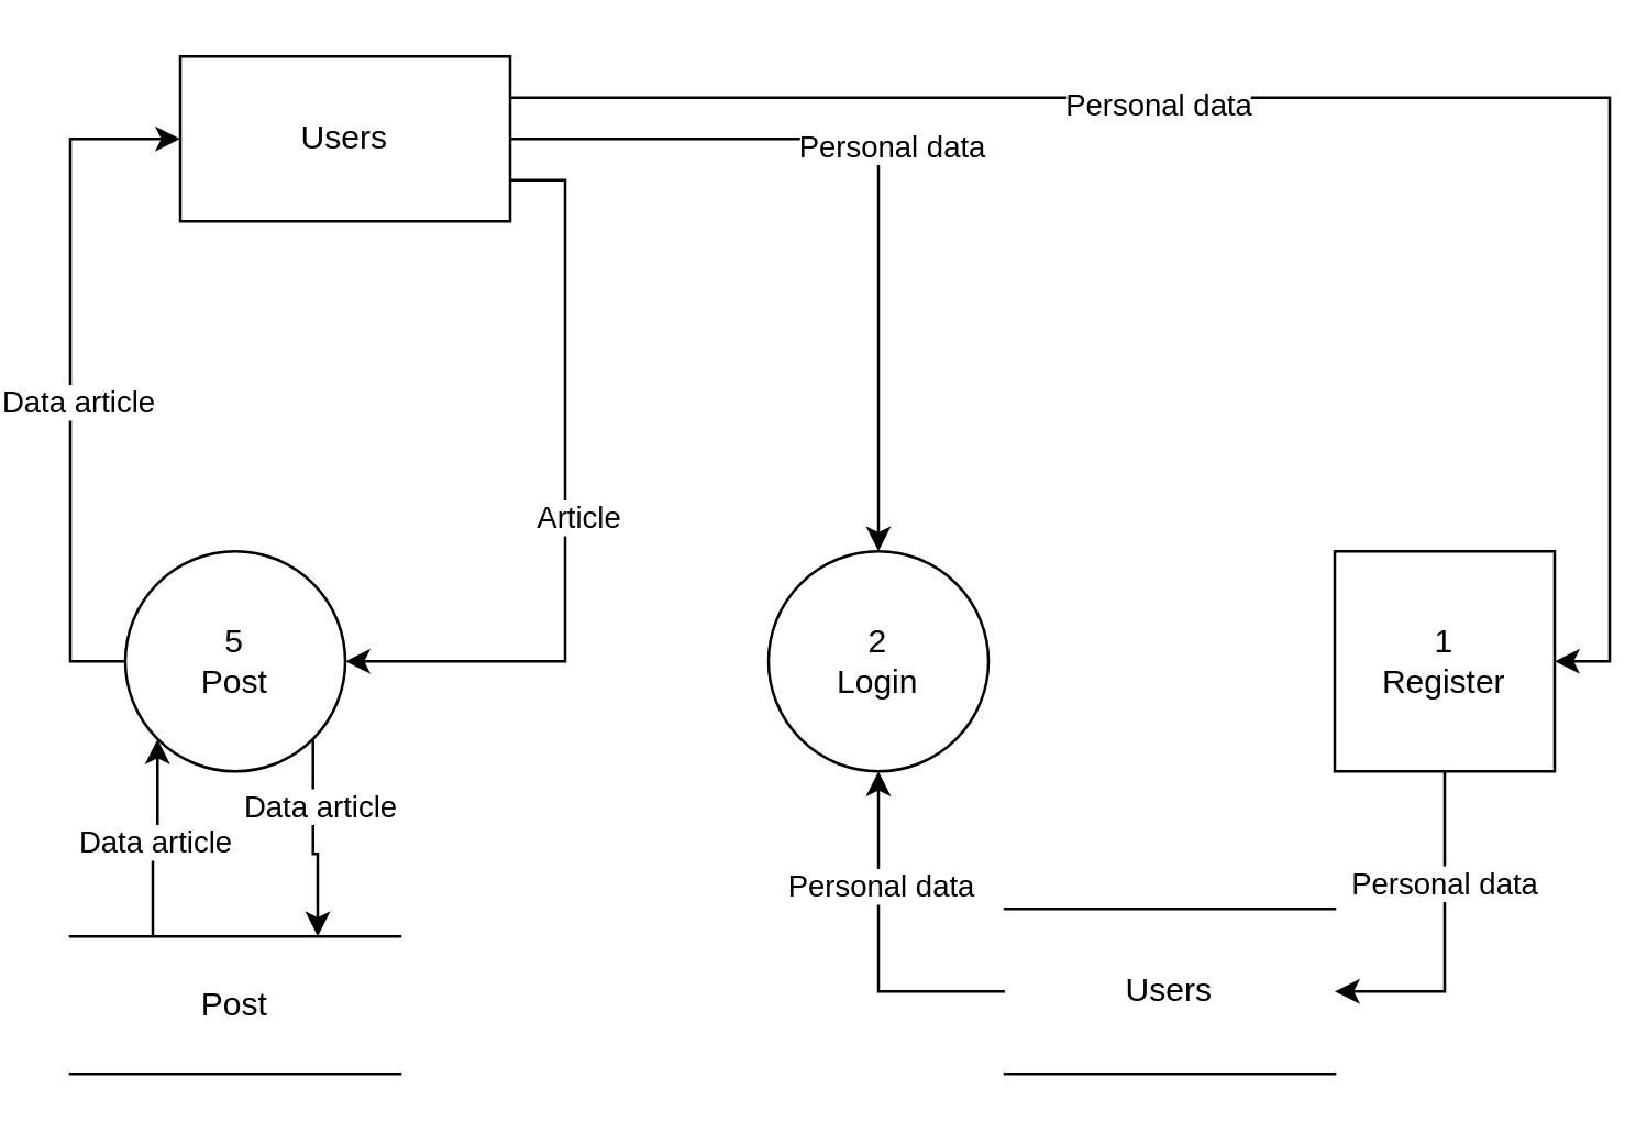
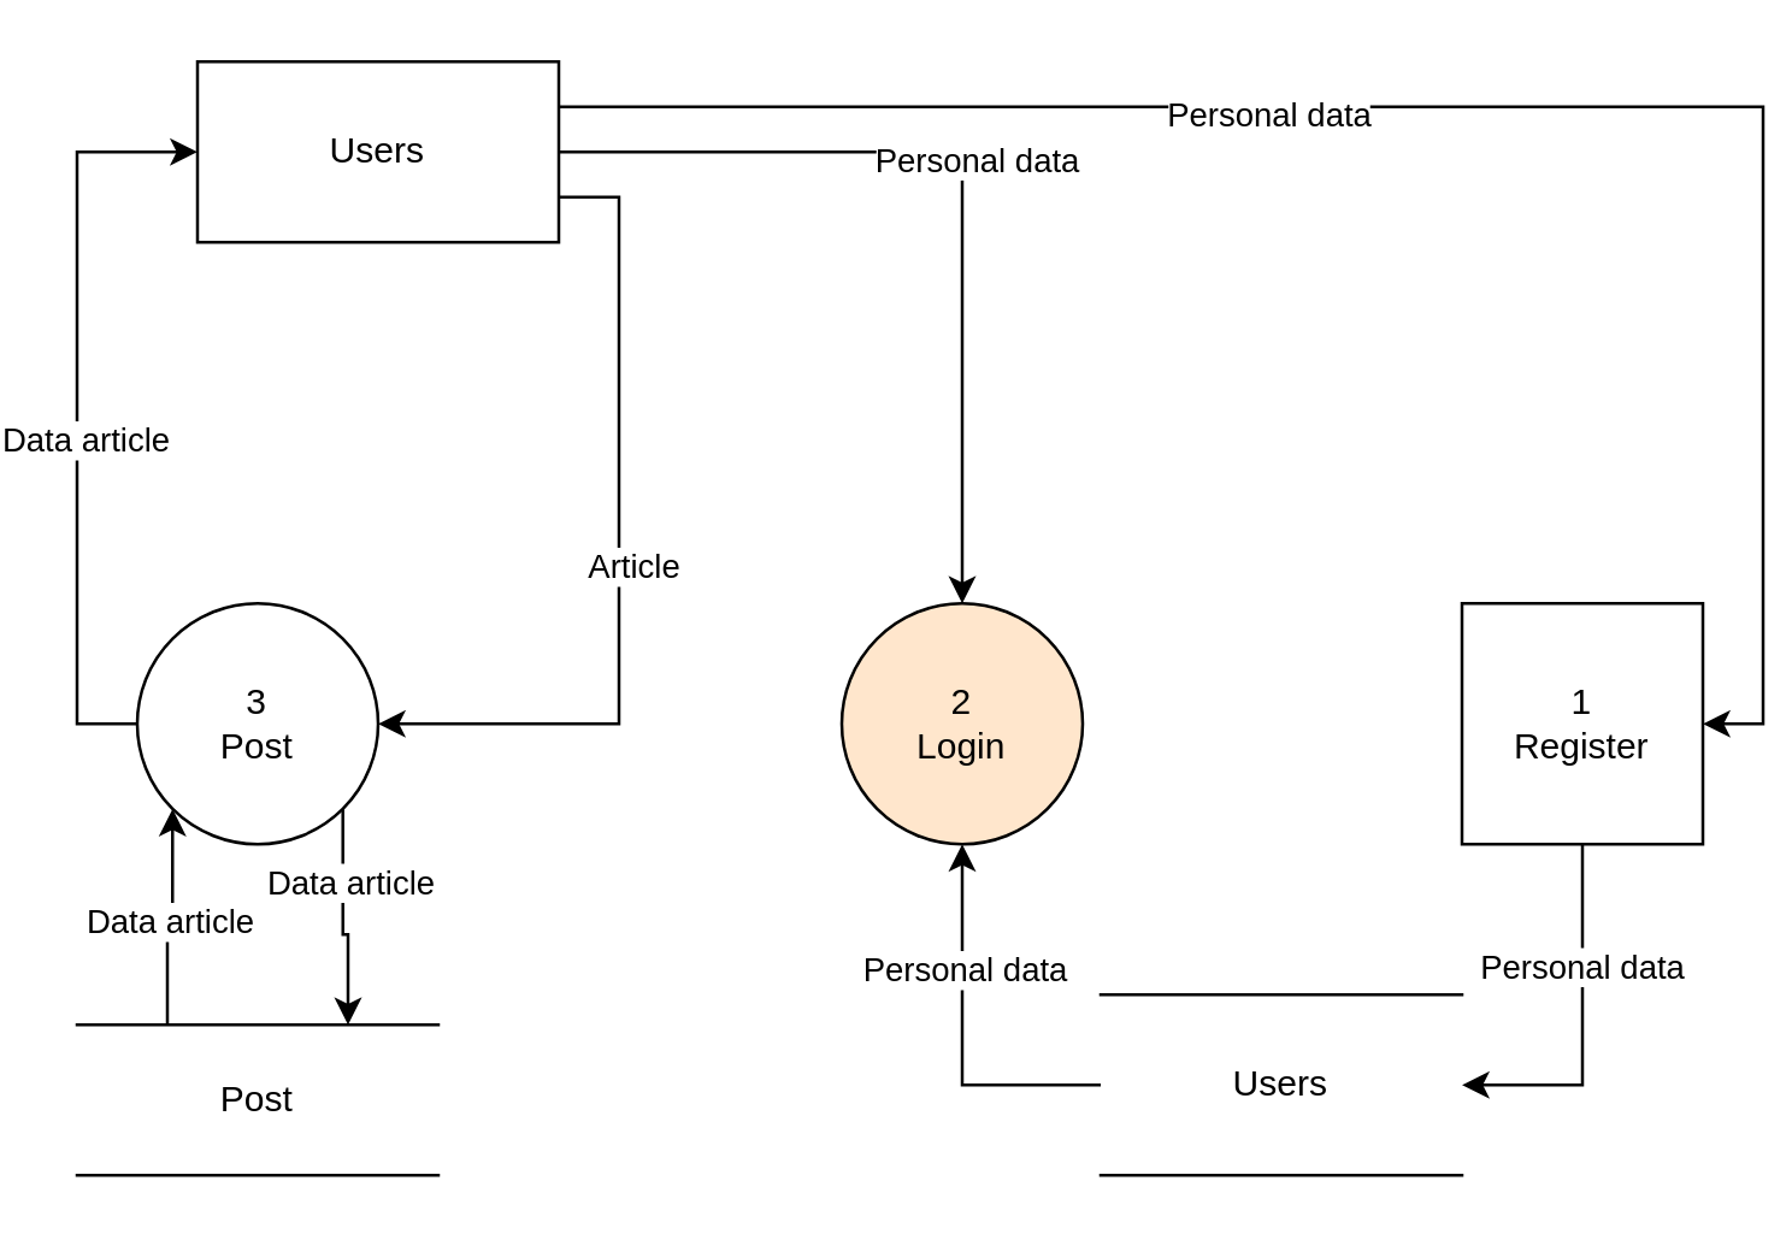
- <mxCell id="19" value="5&lt;br&gt;Post" style="ellipse;whiteSpace=wrap;html=1;aspect=fixed;" vertex="1" parent="1"><mxGeometry x="40" y="200" width="80" height="80" as="geometry" /></mxCell>
+ <mxCell id="19" value="3&lt;br&gt;Post" style="ellipse;whiteSpace=wrap;html=1;aspect=fixed;" vertex="1" parent="1"><mxGeometry x="40" y="200" width="80" height="80" as="geometry" /></mxCell>
- <mxCell id="11" value="2&lt;br&gt;Login" style="ellipse;whiteSpace=wrap;html=1;aspect=fixed;" vertex="1" parent="1"><mxGeometry x="274" y="200" width="80" height="80" as="geometry" /></mxCell>
+ <mxCell id="11" value="2&lt;br&gt;Login" style="ellipse;whiteSpace=wrap;html=1;aspect=fixed;fillColor=#ffe6cc;" vertex="1" parent="1"><mxGeometry x="274" y="200" width="80" height="80" as="geometry" /></mxCell>
